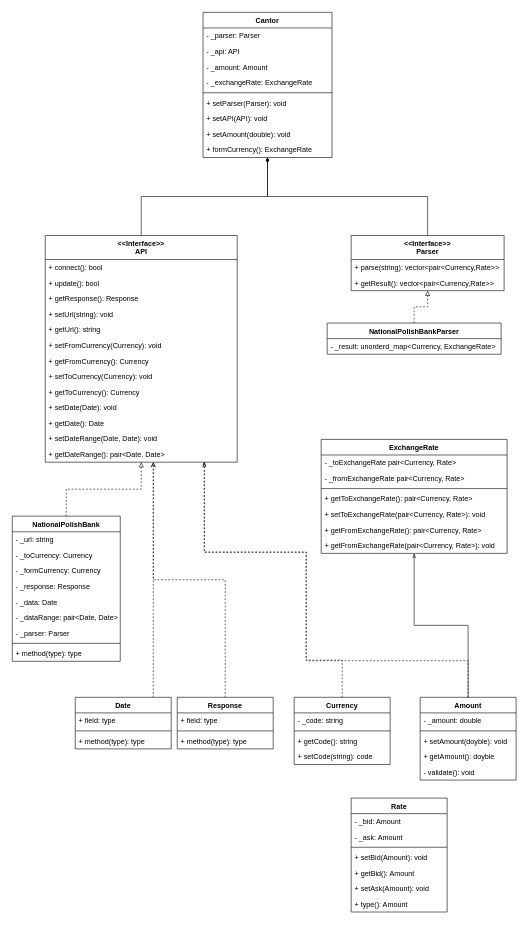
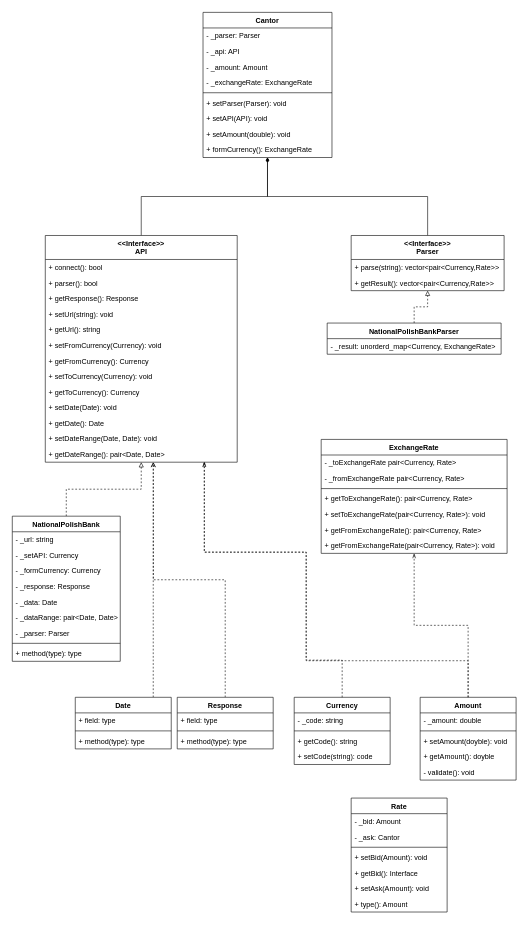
- <mxCell id="5" value="+ update(): bool" style="text;strokeColor=none;fillColor=none;align=left;verticalAlign=top;spacingLeft=4;spacingRight=4;overflow=hidden;rotatable=0;points=[[0,0.5],[1,0.5]];portConstraint=eastwest;" parent="3" vertex="1"><mxGeometry y="66" width="320" height="26" as="geometry" /></mxCell>
+ <mxCell id="5" value="+ parser(): bool" style="text;strokeColor=none;fillColor=none;align=left;verticalAlign=top;spacingLeft=4;spacingRight=4;overflow=hidden;rotatable=0;points=[[0,0.5],[1,0.5]];portConstraint=eastwest;" parent="3" vertex="1"><mxGeometry y="66" width="320" height="26" as="geometry" /></mxCell>
- <mxCell id="20" value="- _toCurrency: Currency" style="text;strokeColor=none;fillColor=none;align=left;verticalAlign=top;spacingLeft=4;spacingRight=4;overflow=hidden;rotatable=0;points=[[0,0.5],[1,0.5]];portConstraint=eastwest;" parent="18" vertex="1"><mxGeometry y="52" width="180" height="26" as="geometry" /></mxCell>
+ <mxCell id="20" value="- _setAPI: Currency" style="text;strokeColor=none;fillColor=none;align=left;verticalAlign=top;spacingLeft=4;spacingRight=4;overflow=hidden;rotatable=0;points=[[0,0.5],[1,0.5]];portConstraint=eastwest;" parent="18" vertex="1"><mxGeometry y="52" width="180" height="26" as="geometry" /></mxCell>
- <mxCell id="58" style="edgeStyle=orthogonalEdgeStyle;rounded=0;orthogonalLoop=1;jettySize=auto;html=1;dashed=0;endArrow=openThin;endFill=0;" parent="1" source="59" target="50" edge="1"><mxGeometry relative="1" as="geometry" /></mxCell>
+ <mxCell id="58" style="edgeStyle=orthogonalEdgeStyle;rounded=0;orthogonalLoop=1;jettySize=auto;html=1;dashed=1;endArrow=openThin;endFill=0;" parent="1" source="59" target="50" edge="1"><mxGeometry relative="1" as="geometry" /></mxCell>
- <mxCell id="79" value="- _ask: Amount" style="text;strokeColor=none;fillColor=none;align=left;verticalAlign=top;spacingLeft=4;spacingRight=4;overflow=hidden;rotatable=0;points=[[0,0.5],[1,0.5]];portConstraint=eastwest;fontStyle=0" parent="77" vertex="1"><mxGeometry y="52" width="160" height="26" as="geometry" /></mxCell>
+ <mxCell id="79" value="- _ask: Cantor" style="text;strokeColor=none;fillColor=none;align=left;verticalAlign=top;spacingLeft=4;spacingRight=4;overflow=hidden;rotatable=0;points=[[0,0.5],[1,0.5]];portConstraint=eastwest;fontStyle=0" parent="77" vertex="1"><mxGeometry y="52" width="160" height="26" as="geometry" /></mxCell>
- <mxCell id="82" value="+ getBid(): Amount" style="text;strokeColor=none;fillColor=none;align=left;verticalAlign=top;spacingLeft=4;spacingRight=4;overflow=hidden;rotatable=0;points=[[0,0.5],[1,0.5]];portConstraint=eastwest;" parent="77" vertex="1"><mxGeometry y="112" width="160" height="26" as="geometry" /></mxCell>
+ <mxCell id="82" value="+ getBid(): Interface" style="text;strokeColor=none;fillColor=none;align=left;verticalAlign=top;spacingLeft=4;spacingRight=4;overflow=hidden;rotatable=0;points=[[0,0.5],[1,0.5]];portConstraint=eastwest;" parent="77" vertex="1"><mxGeometry y="112" width="160" height="26" as="geometry" /></mxCell>
